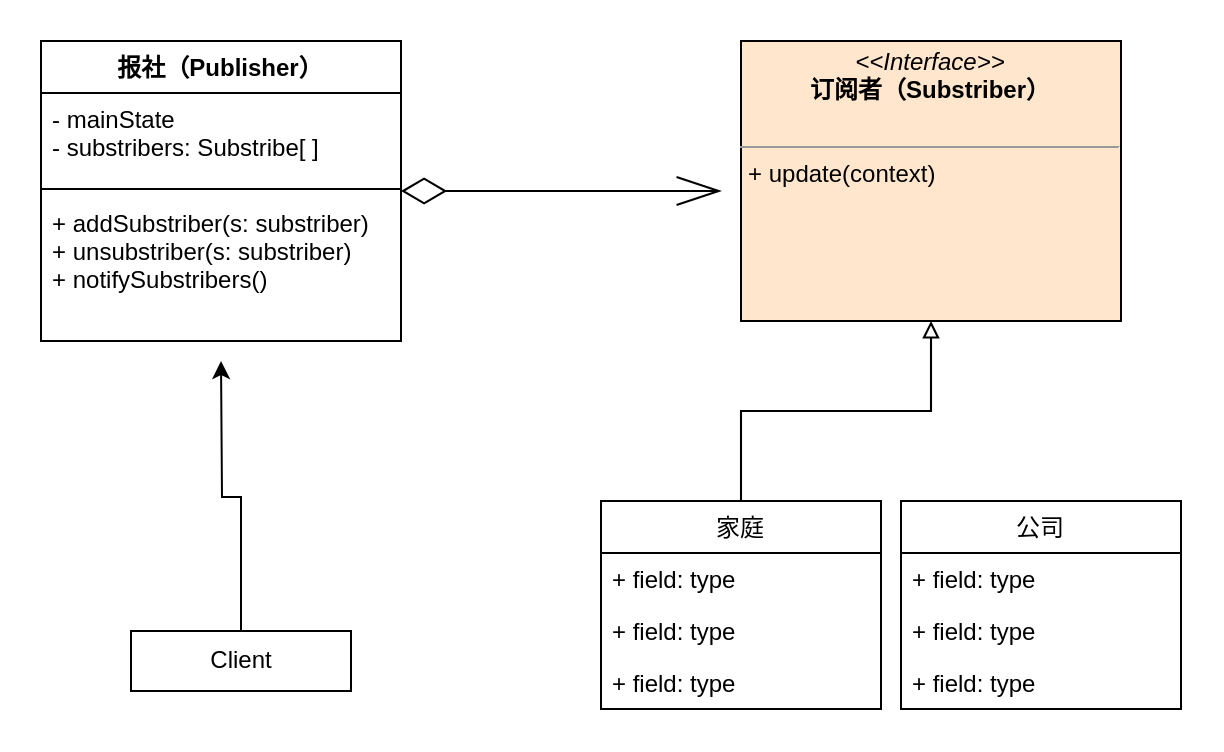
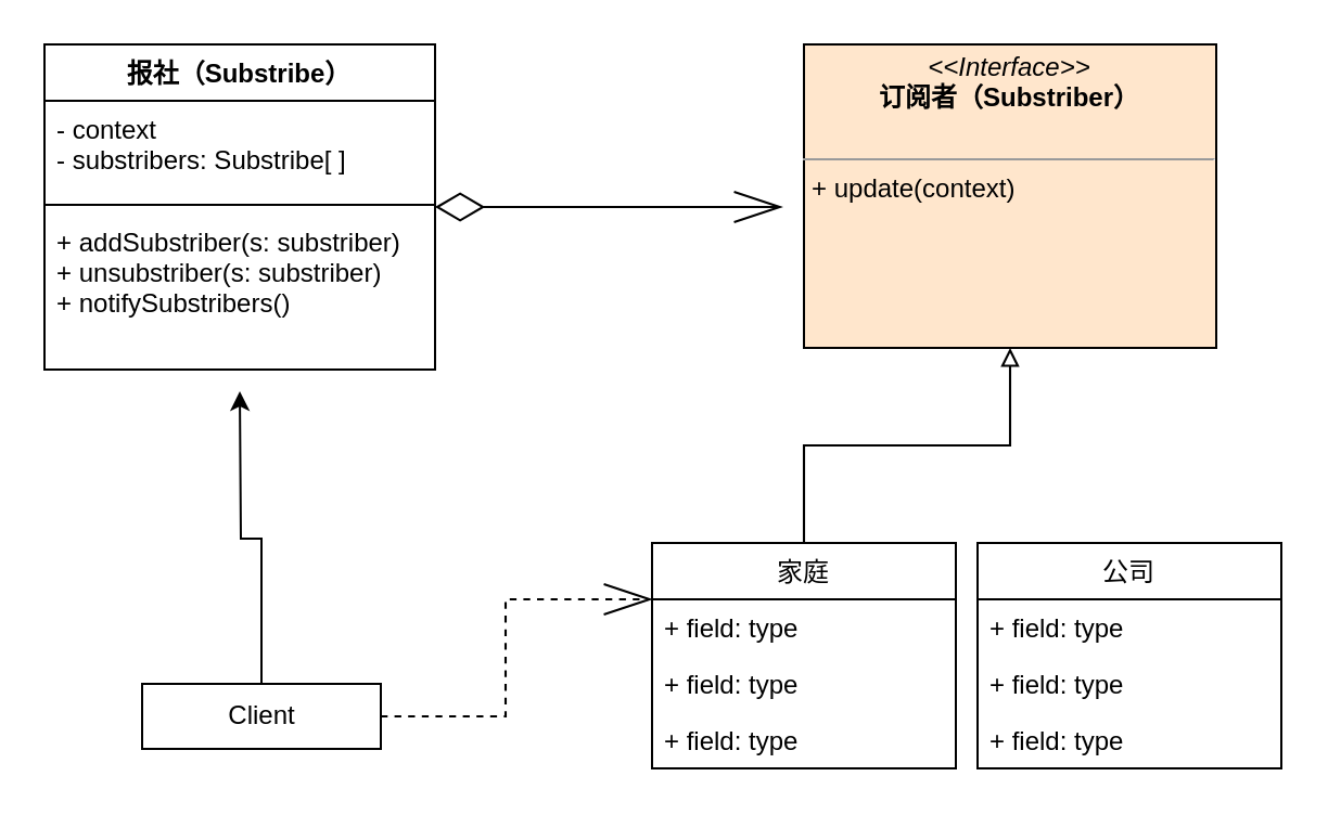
- <mxCell id="3" value="报社（Publisher）" style="swimlane;fontStyle=1;align=center;verticalAlign=top;childLayout=stackLayout;horizontal=1;startSize=26;horizontalStack=0;resizeParent=1;resizeParentMax=0;resizeLast=0;collapsible=1;marginBottom=0;" vertex="1" parent="1"><mxGeometry x="20" y="20" width="180" height="150" as="geometry" /></mxCell>
+ <mxCell id="3" value="报社（Substribe）" style="swimlane;fontStyle=1;align=center;verticalAlign=top;childLayout=stackLayout;horizontal=1;startSize=26;horizontalStack=0;resizeParent=1;resizeParentMax=0;resizeLast=0;collapsible=1;marginBottom=0;" vertex="1" parent="1"><mxGeometry x="20" y="20" width="180" height="150" as="geometry" /></mxCell>
- <mxCell id="4" value="- mainState&#10;- substribers: Substribe[ ]" style="text;strokeColor=none;fillColor=none;align=left;verticalAlign=top;spacingLeft=4;spacingRight=4;overflow=hidden;rotatable=0;points=[[0,0.5],[1,0.5]];portConstraint=eastwest;" vertex="1" parent="3"><mxGeometry y="26" width="180" height="44" as="geometry" /></mxCell>
+ <mxCell id="4" value="- context&#10;- substribers: Substribe[ ]" style="text;strokeColor=none;fillColor=none;align=left;verticalAlign=top;spacingLeft=4;spacingRight=4;overflow=hidden;rotatable=0;points=[[0,0.5],[1,0.5]];portConstraint=eastwest;" vertex="1" parent="3"><mxGeometry y="26" width="180" height="44" as="geometry" /></mxCell>
+ <mxCell id="9" style="edgeStyle=orthogonalEdgeStyle;rounded=0;orthogonalLoop=1;jettySize=auto;html=1;entryX=0;entryY=0.25;entryDx=0;entryDy=0;startArrow=none;startFill=0;endArrow=openThin;endFill=0;startSize=20;endSize=20;targetPerimeterSpacing=1;strokeWidth=1.05;dashed=1;" edge="1" parent="1" source="10" target="12"><mxGeometry relative="1" as="geometry" /></mxCell>
